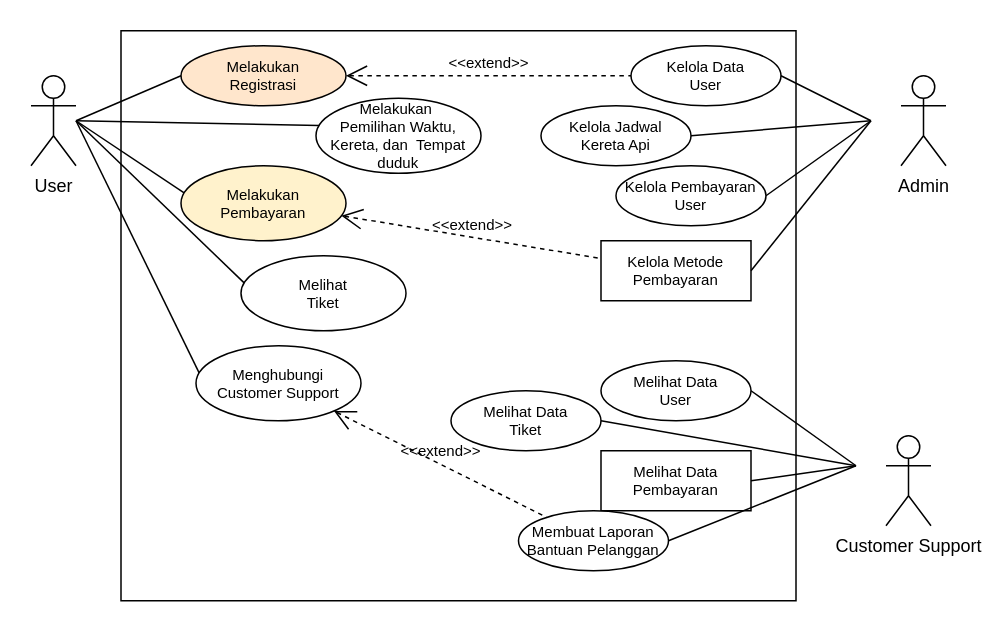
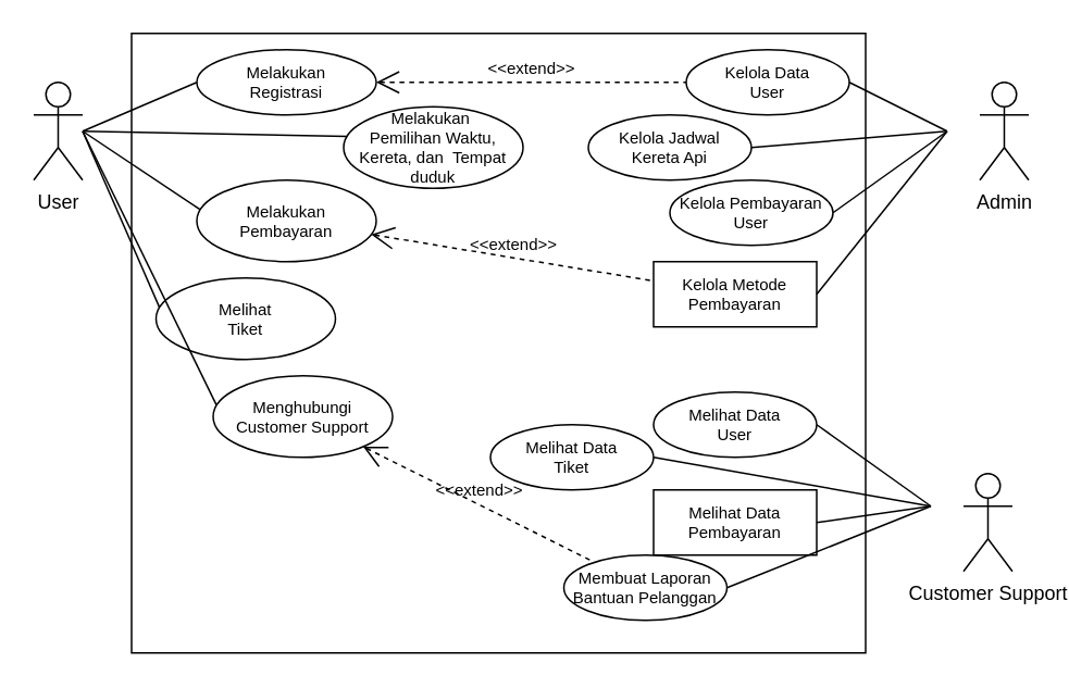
- <mxCell id="4" value="Melakukan&lt;br&gt;Registrasi" style="ellipse;whiteSpace=wrap;html=1;fontSize=10;fillColor=#ffe6cc;" parent="1" vertex="1"><mxGeometry x="120" y="30" width="110" height="40" as="geometry" /></mxCell>
+ <mxCell id="4" value="Melakukan&lt;br&gt;Registrasi" style="ellipse;whiteSpace=wrap;html=1;fontSize=10;" parent="1" vertex="1"><mxGeometry x="120" y="30" width="110" height="40" as="geometry" /></mxCell>
- <mxCell id="8" value="Melakukan&lt;br&gt;Pembayaran" style="ellipse;whiteSpace=wrap;html=1;fontSize=10;fillColor=#fff2cc;" parent="1" vertex="1"><mxGeometry x="120" y="110" width="110" height="50" as="geometry" /></mxCell>
+ <mxCell id="8" value="Melakukan&lt;br&gt;Pembayaran" style="ellipse;whiteSpace=wrap;html=1;fontSize=10;" parent="1" vertex="1"><mxGeometry x="120" y="110" width="110" height="50" as="geometry" /></mxCell>
- <mxCell id="10" value="Melihat&lt;br&gt;Tiket" style="ellipse;whiteSpace=wrap;html=1;fontSize=10;" parent="1" vertex="1"><mxGeometry x="160" y="170" width="110" height="50" as="geometry" /></mxCell>
+ <mxCell id="10" value="Melihat&lt;br&gt;Tiket" style="ellipse;whiteSpace=wrap;html=1;fontSize=10;" parent="1" vertex="1"><mxGeometry x="95" y="170" width="110" height="50" as="geometry" /></mxCell>
